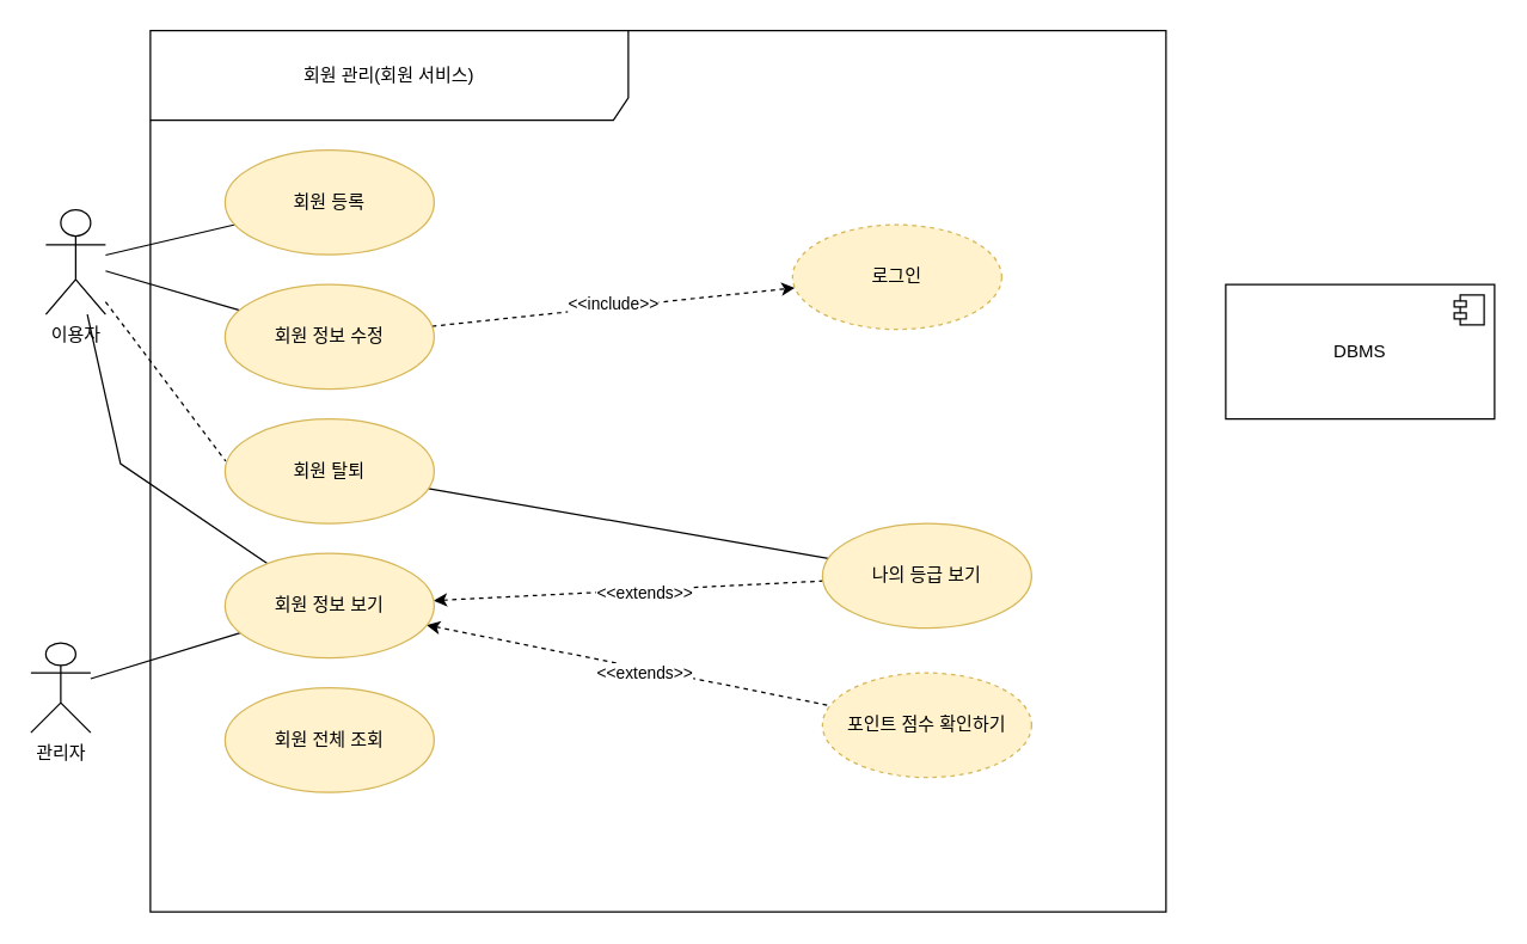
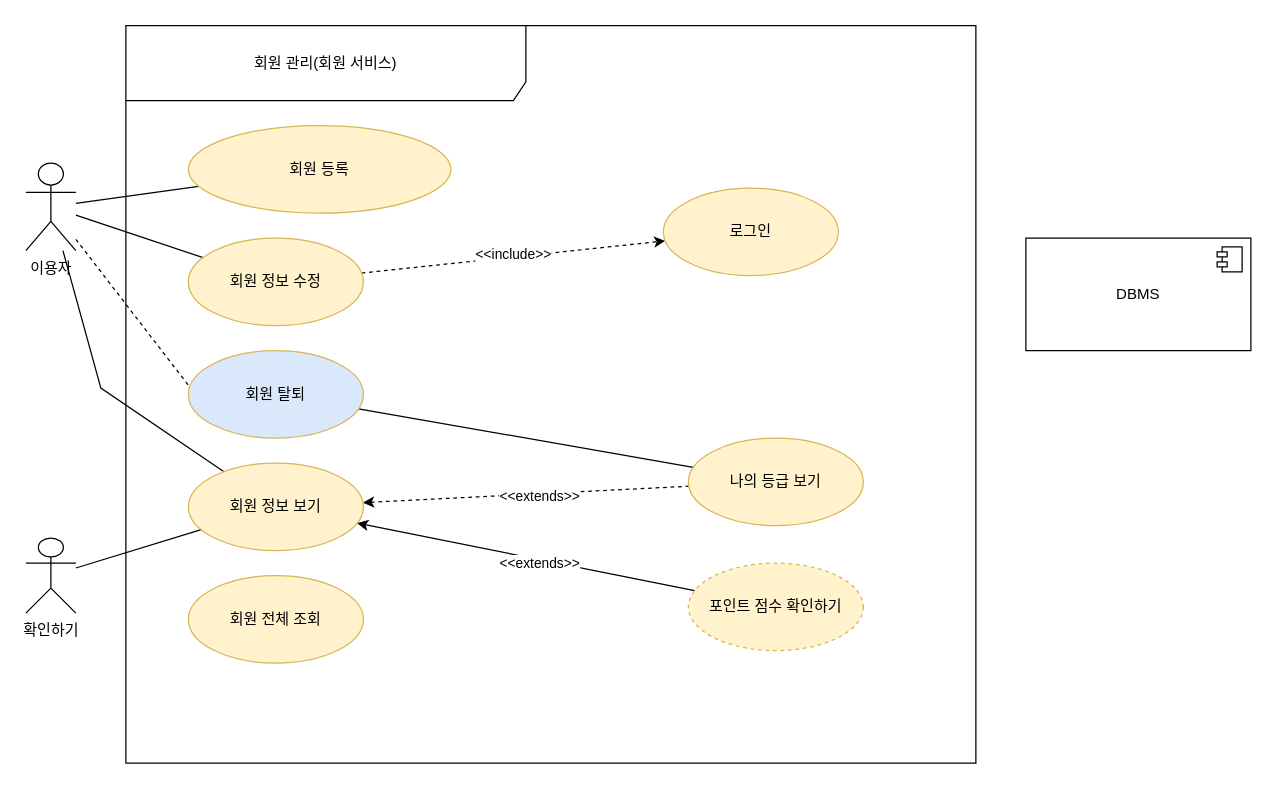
- <mxCell id="10" value="회원 등록" style="ellipse;whiteSpace=wrap;html=1;fillColor=#fff2cc;strokeColor=#d6b656;" parent="1" vertex="1"><mxGeometry x="150" y="100" width="140" height="70" as="geometry" /></mxCell>
+ <mxCell id="10" value="회원 등록" style="ellipse;whiteSpace=wrap;html=1;fillColor=#fff2cc;strokeColor=#d6b656;" parent="1" vertex="1"><mxGeometry x="150" y="100" width="210" height="70" as="geometry" /></mxCell>
- <mxCell id="6" value="이용자&lt;br&gt;" style="shape=umlActor;verticalLabelPosition=bottom;verticalAlign=top;html=1;outlineConnect=0;" parent="1" vertex="1"><mxGeometry x="30" y="140" width="40" height="70" as="geometry" /></mxCell>
+ <mxCell id="6" value="이용자&lt;br&gt;" style="shape=umlActor;verticalLabelPosition=bottom;verticalAlign=top;html=1;outlineConnect=0;" parent="1" vertex="1"><mxGeometry x="20" y="130" width="40" height="70" as="geometry" /></mxCell>
- <mxCell id="22" value="로그인" style="ellipse;whiteSpace=wrap;html=1;fillColor=#fff2cc;strokeColor=#d6b656;dashed=1;" parent="1" vertex="1"><mxGeometry x="530" y="150" width="140" height="70" as="geometry" /></mxCell>
+ <mxCell id="22" value="로그인" style="ellipse;whiteSpace=wrap;html=1;fillColor=#fff2cc;strokeColor=#d6b656;" parent="1" vertex="1"><mxGeometry x="530" y="150" width="140" height="70" as="geometry" /></mxCell>
- <mxCell id="16" value="회원 탈퇴" style="ellipse;whiteSpace=wrap;html=1;fillColor=#fff2cc;strokeColor=#d6b656;" parent="1" vertex="1"><mxGeometry x="150" y="280" width="140" height="70" as="geometry" /></mxCell>
+ <mxCell id="16" value="회원 탈퇴" style="ellipse;whiteSpace=wrap;html=1;fillColor=#dae8fc;strokeColor=#d6b656;" parent="1" vertex="1"><mxGeometry x="150" y="280" width="140" height="70" as="geometry" /></mxCell>
- <mxCell id="17" style="rounded=0;orthogonalLoop=1;jettySize=auto;html=1;endArrow=none;endFill=0;dashed=1;startArrow=classic;startFill=1;" parent="1" source="21" target="24" edge="1"><mxGeometry relative="1" as="geometry" /></mxCell>
+ <mxCell id="17" style="rounded=0;orthogonalLoop=1;jettySize=auto;html=1;endArrow=none;endFill=0;dashed=0;startArrow=classic;startFill=1;" parent="1" source="21" target="24" edge="1"><mxGeometry relative="1" as="geometry" /></mxCell>
- <mxCell id="9" value="관리자&lt;br&gt;" style="shape=umlActor;verticalLabelPosition=bottom;verticalAlign=top;html=1;outlineConnect=0;" parent="1" vertex="1"><mxGeometry x="20" y="430" width="40" height="60" as="geometry" /></mxCell>
+ <mxCell id="9" value="확인하기&lt;br&gt;" style="shape=umlActor;verticalLabelPosition=bottom;verticalAlign=top;html=1;outlineConnect=0;" parent="1" vertex="1"><mxGeometry x="20" y="430" width="40" height="60" as="geometry" /></mxCell>
